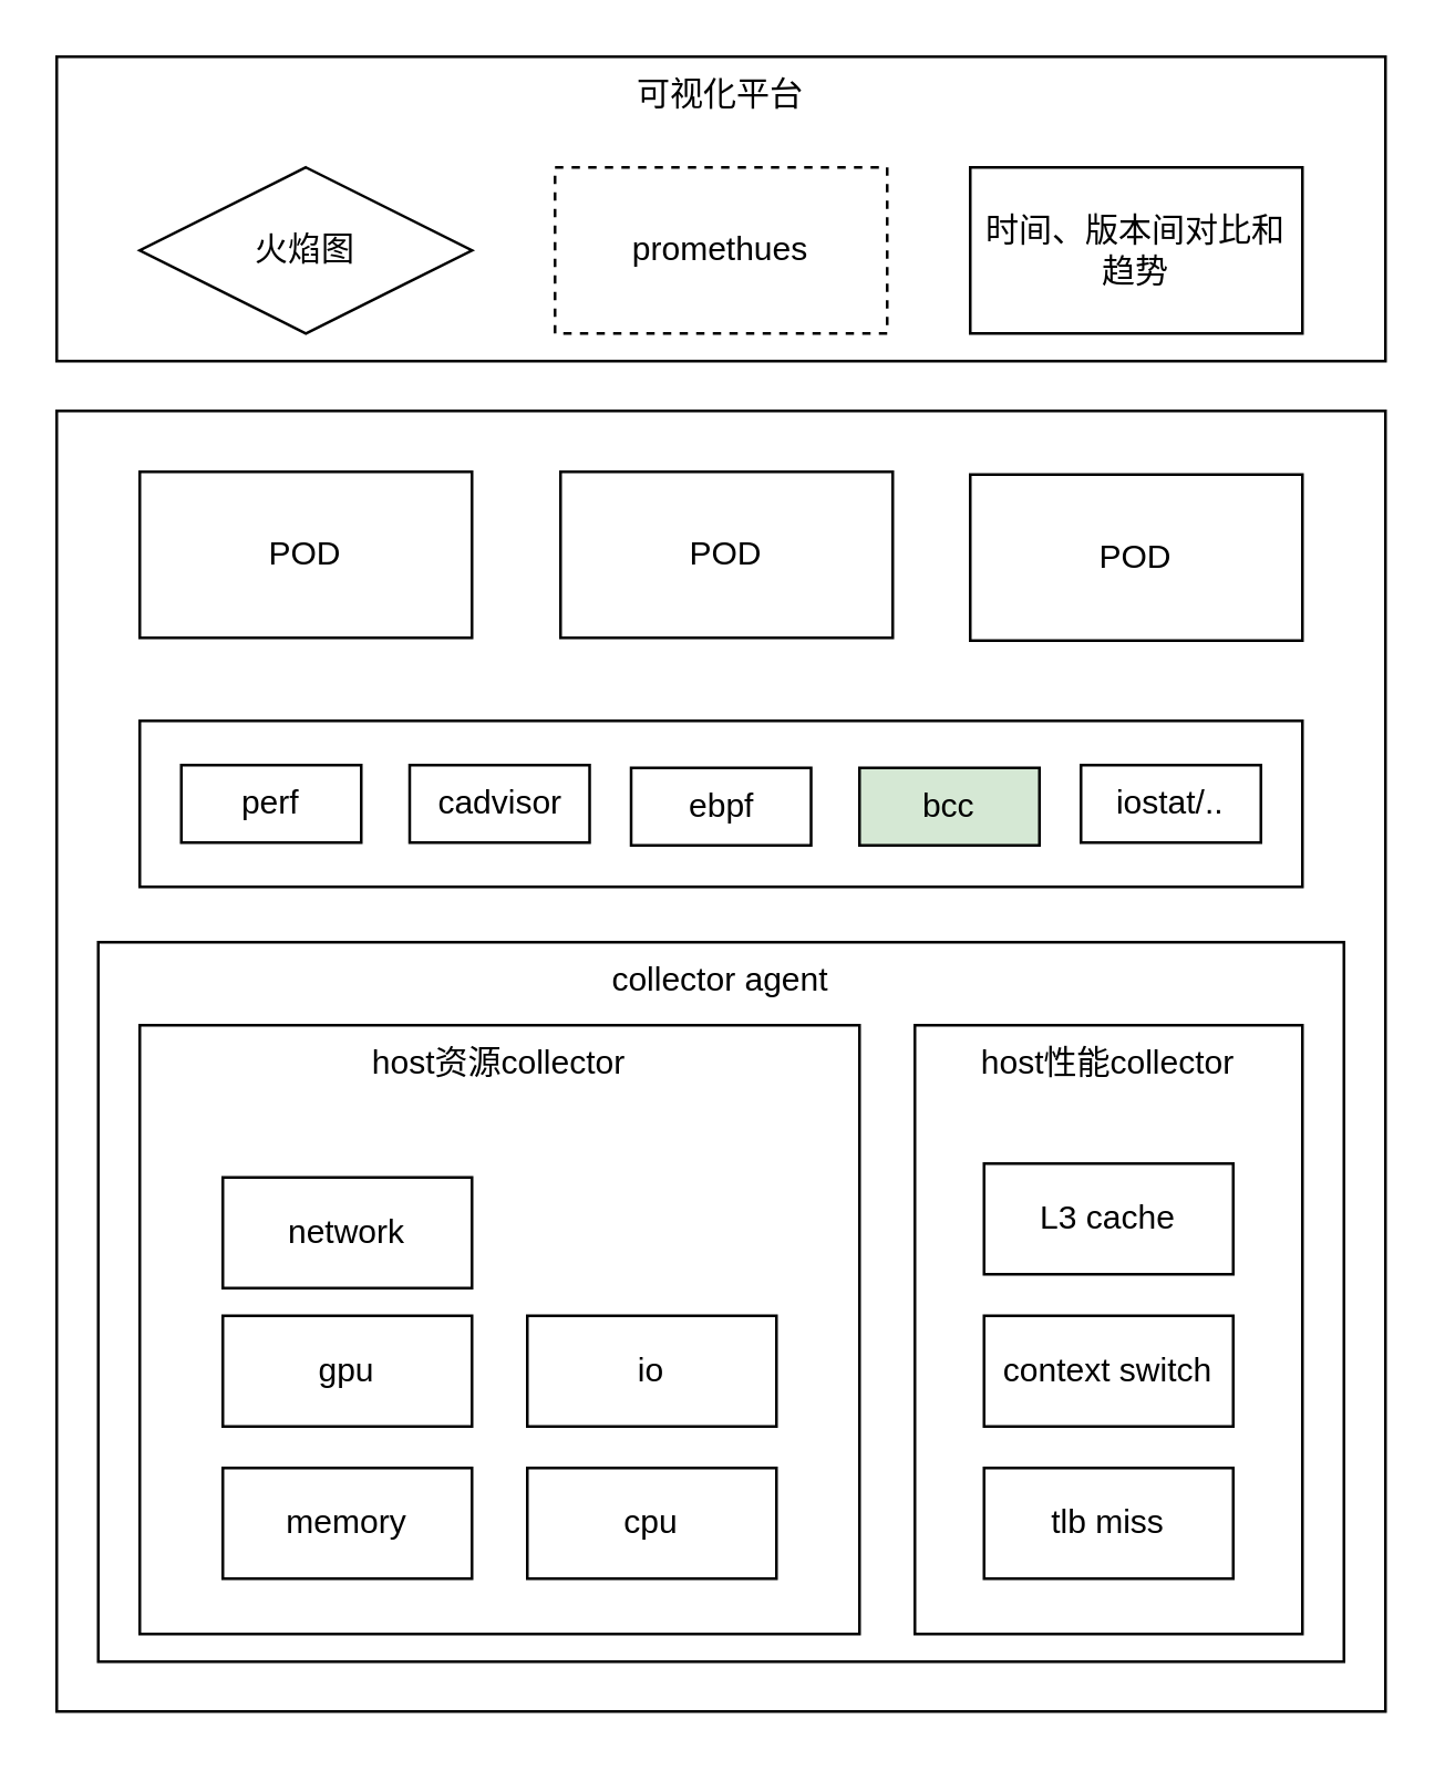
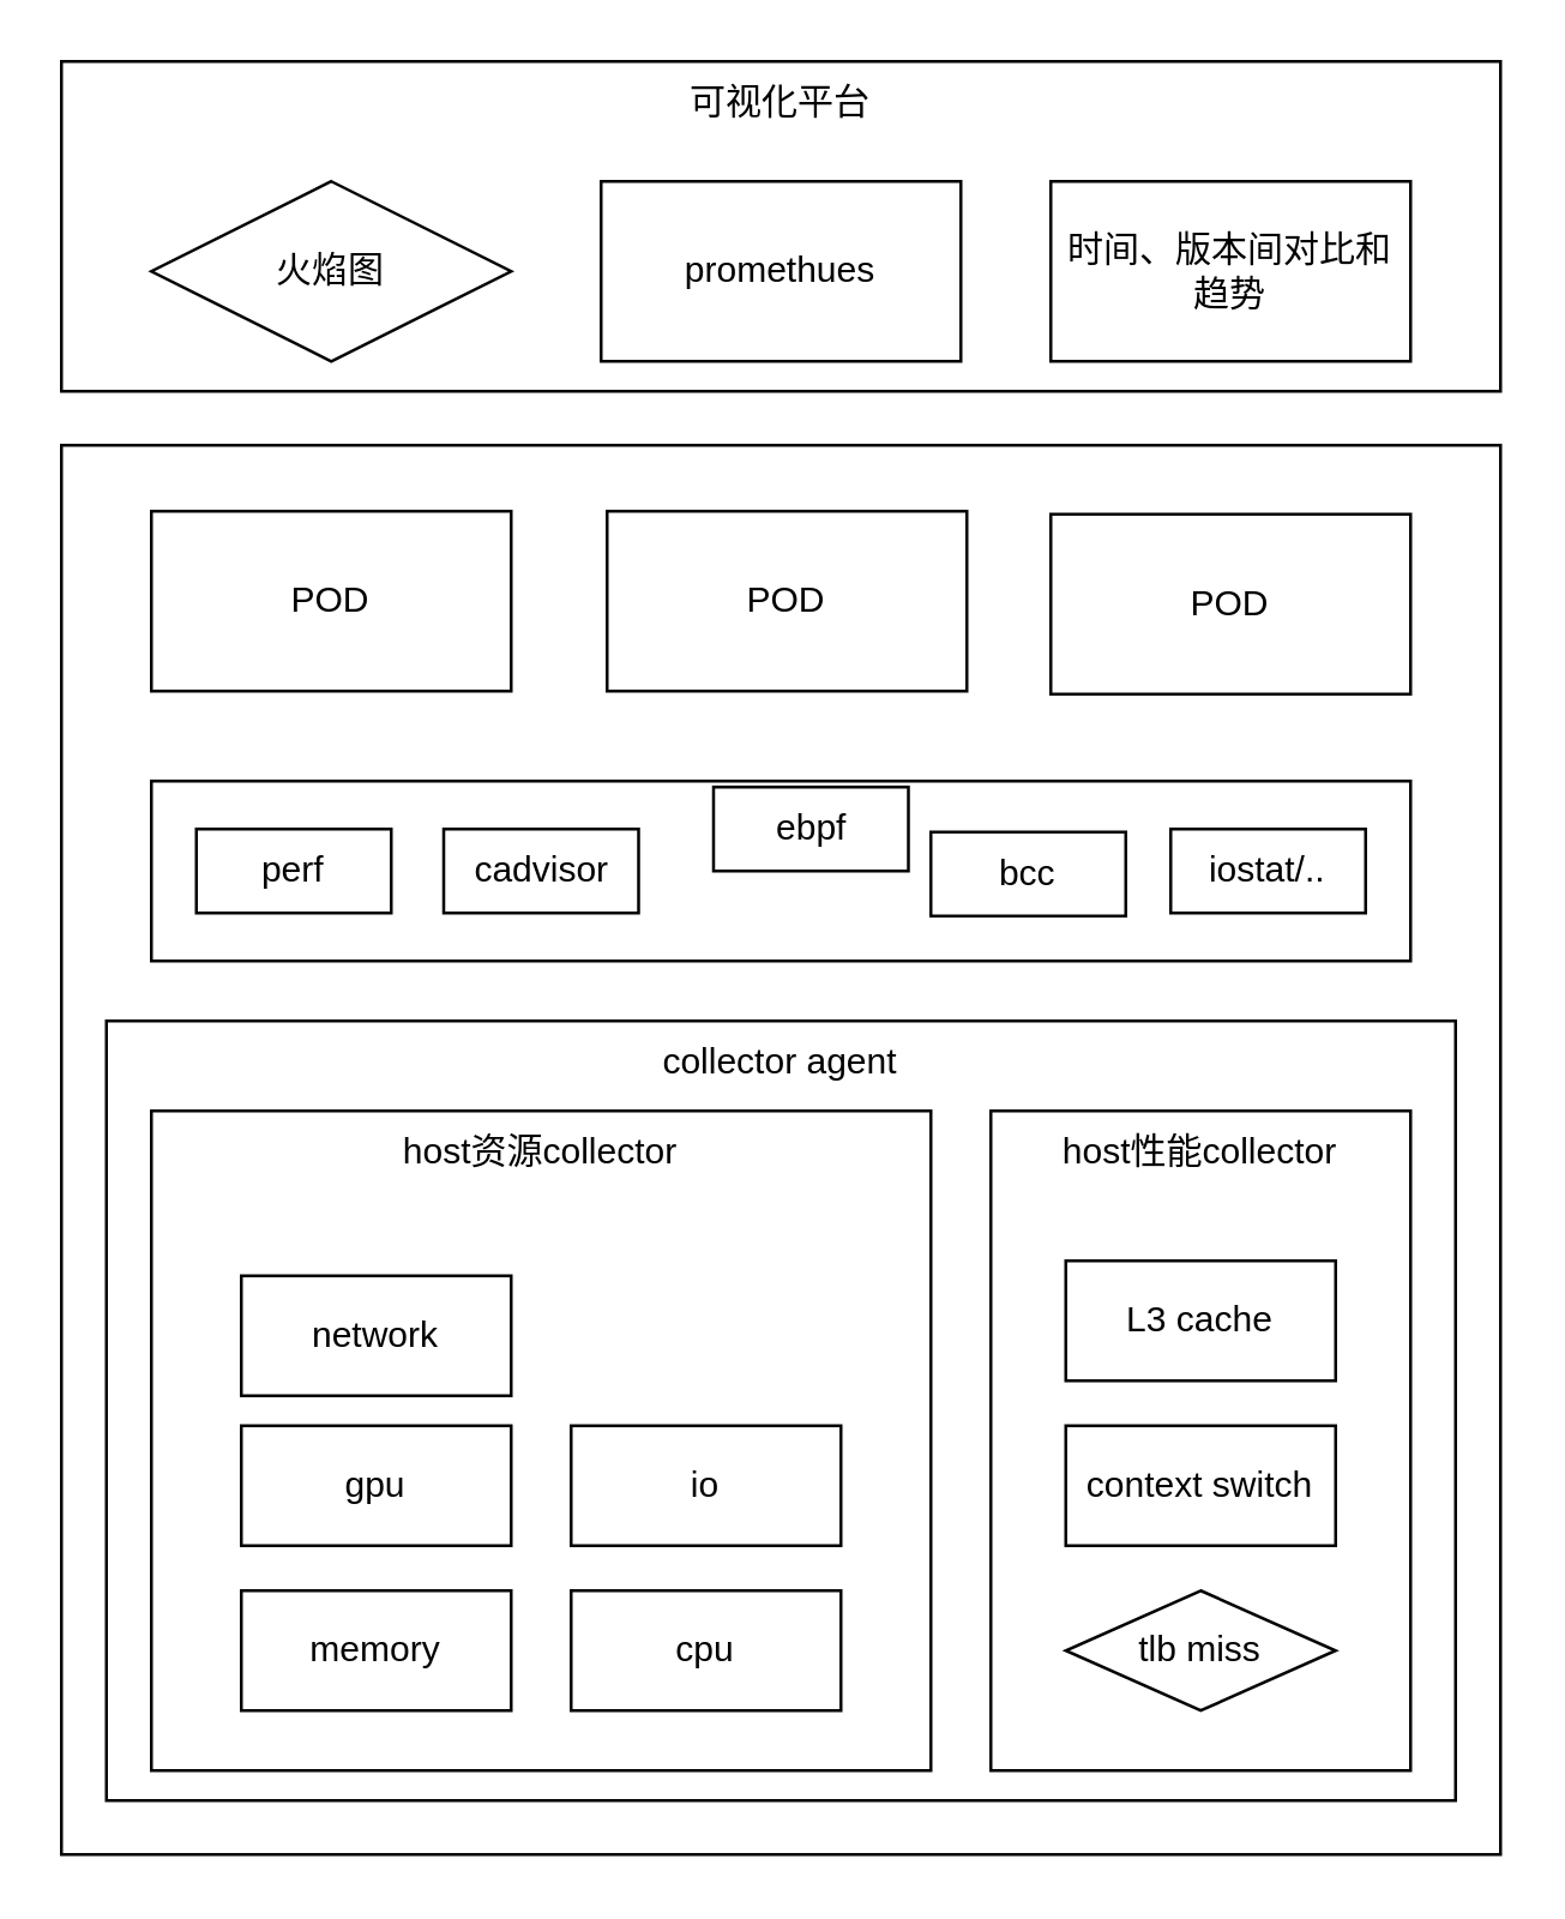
- <mxCell id="25" value="promethues" style="rounded=0;whiteSpace=wrap;html=1;dashed=1;" parent="1" vertex="1"><mxGeometry x="200" y="60" width="120" height="60" as="geometry" /></mxCell>
+ <mxCell id="25" value="promethues" style="rounded=0;whiteSpace=wrap;html=1;" parent="1" vertex="1"><mxGeometry x="200" y="60" width="120" height="60" as="geometry" /></mxCell>
- <mxCell id="20" value="ebpf" style="rounded=0;whiteSpace=wrap;html=1;" parent="1" vertex="1"><mxGeometry x="227.5" y="277" width="65" height="28" as="geometry" /></mxCell>
+ <mxCell id="20" value="ebpf" style="rounded=0;whiteSpace=wrap;html=1;" parent="1" vertex="1"><mxGeometry x="237.5" y="262" width="65" height="28" as="geometry" /></mxCell>
- <mxCell id="21" value="bcc" style="rounded=0;whiteSpace=wrap;html=1;fillColor=#d5e8d4;" parent="1" vertex="1"><mxGeometry x="310" y="277" width="65" height="28" as="geometry" /></mxCell>
+ <mxCell id="21" value="bcc" style="rounded=0;whiteSpace=wrap;html=1;" parent="1" vertex="1"><mxGeometry x="310" y="277" width="65" height="28" as="geometry" /></mxCell>
- <mxCell id="13" value="tlb miss" style="rounded=0;whiteSpace=wrap;html=1;" parent="1" vertex="1"><mxGeometry x="355" y="530" width="90" height="40" as="geometry" /></mxCell>
+ <mxCell id="13" value="tlb miss" style="rhombus;whiteSpace=wrap;html=1;" parent="1" vertex="1"><mxGeometry x="355" y="530" width="90" height="40" as="geometry" /></mxCell>
